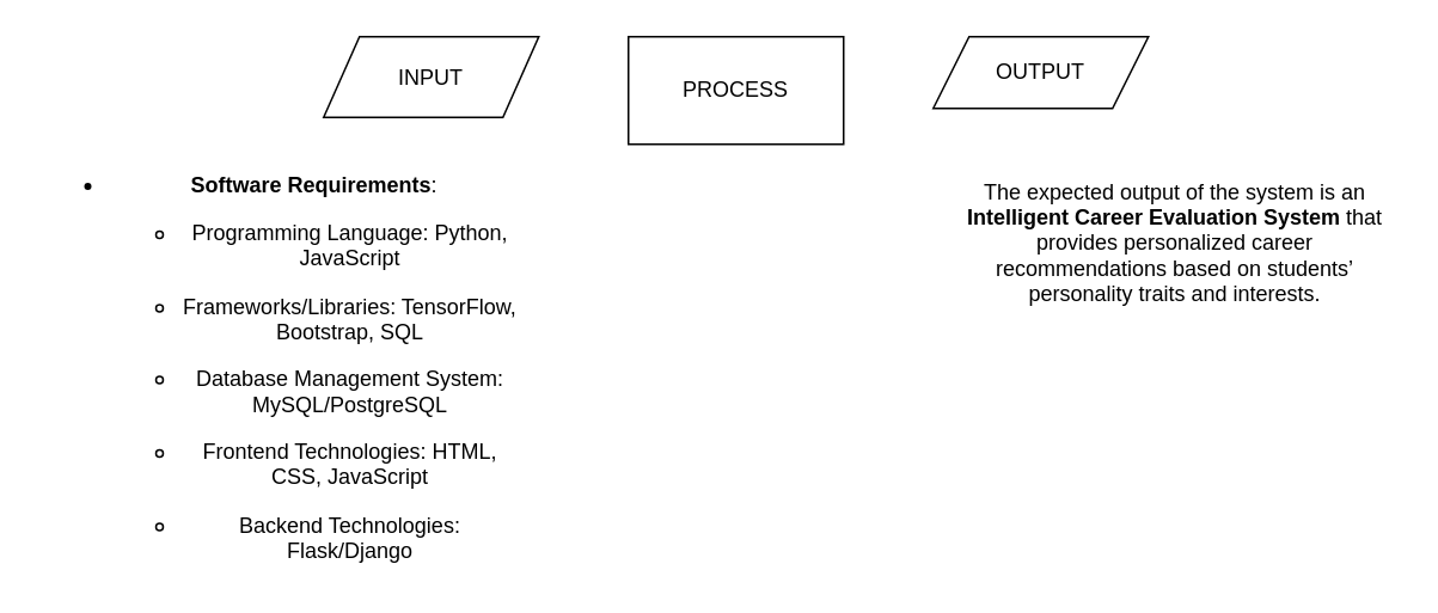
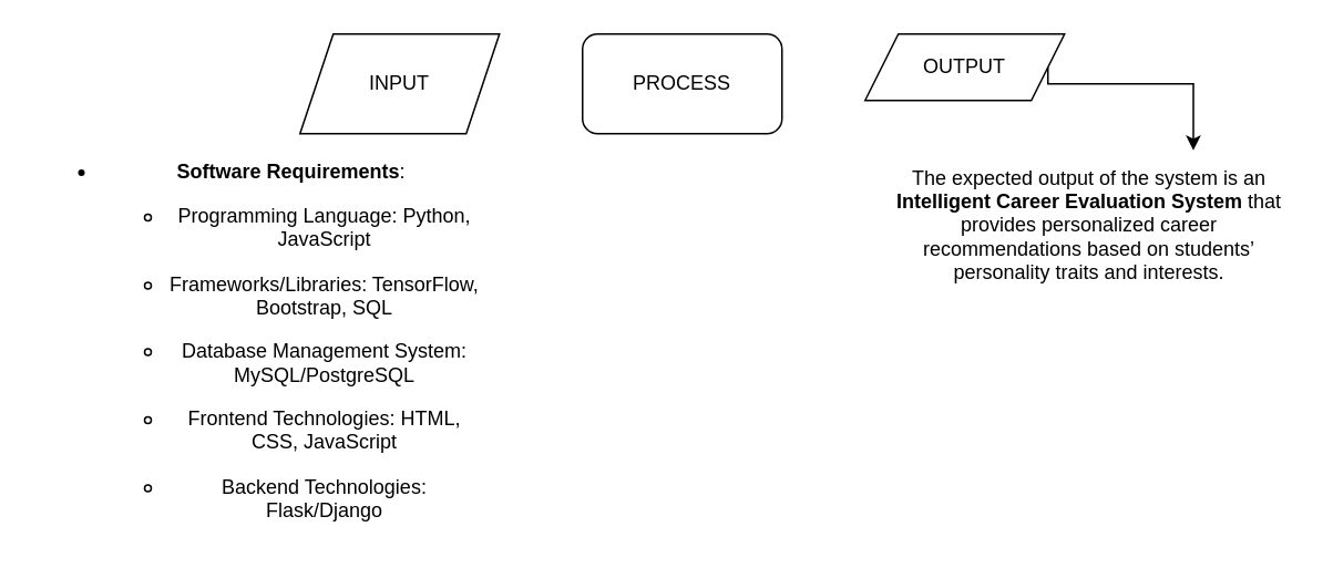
- <mxCell id="3" value="INPUT" style="shape=parallelogram;perimeter=parallelogramPerimeter;whiteSpace=wrap;html=1;fixedSize=1;" vertex="1" parent="1"><mxGeometry x="180" y="20" width="120" height="45" as="geometry" /></mxCell>
+ <mxCell id="3" value="INPUT" style="shape=parallelogram;perimeter=parallelogramPerimeter;whiteSpace=wrap;html=1;fixedSize=1;" vertex="1" parent="1"><mxGeometry x="180" y="20" width="120" height="60" as="geometry" /></mxCell>
- <mxCell id="2" value="PROCESS" style="rounded=0;whiteSpace=wrap;html=1;" vertex="1" parent="1"><mxGeometry x="350" y="20" width="120" height="60" as="geometry" /></mxCell>
+ <mxCell id="2" value="PROCESS" style="whiteSpace=wrap;html=1;rounded=1;" vertex="1" parent="1"><mxGeometry x="350" y="20" width="120" height="60" as="geometry" /></mxCell>
+ <mxCell id="4" style="edgeStyle=orthogonalEdgeStyle;rounded=0;orthogonalLoop=1;jettySize=auto;html=1;exitX=1;exitY=0.5;exitDx=0;exitDy=0;entryX=0.75;entryY=0;entryDx=0;entryDy=0;" edge="1" parent="1" source="5" target="6"><mxGeometry relative="1" as="geometry"><Array as="points"><mxPoint x="718" y="50" /></Array></mxGeometry></mxCell>
